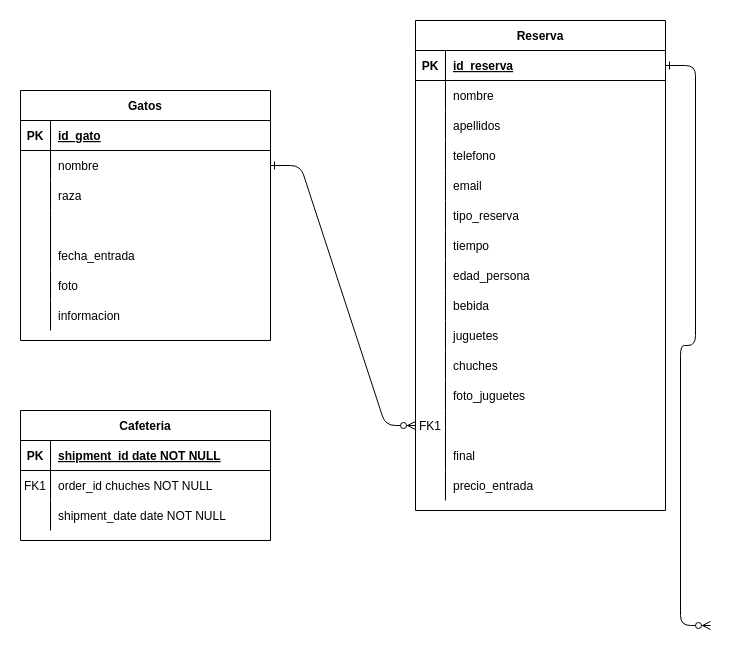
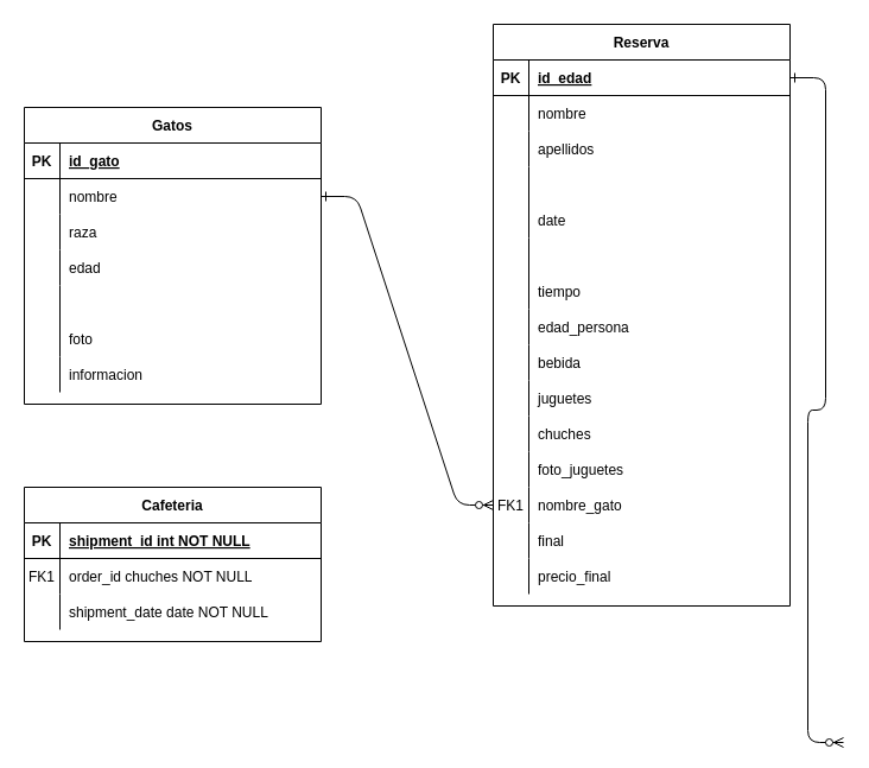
- <mxCell id="7" value="id_reserva" style="shape=partialRectangle;overflow=hidden;connectable=0;fillColor=none;top=0;left=0;bottom=0;right=0;align=left;spacingLeft=6;fontStyle=5;" parent="5" vertex="1"><mxGeometry x="30" width="220" height="30" as="geometry" /></mxCell>
+ <mxCell id="7" value="id_edad" style="shape=partialRectangle;overflow=hidden;connectable=0;fillColor=none;top=0;left=0;bottom=0;right=0;align=left;spacingLeft=6;fontStyle=5;" parent="5" vertex="1"><mxGeometry x="30" width="220" height="30" as="geometry" /></mxCell>
- <mxCell id="16" value="telefono" style="shape=partialRectangle;overflow=hidden;connectable=0;fillColor=none;top=0;left=0;bottom=0;right=0;align=left;spacingLeft=6;" parent="14" vertex="1"><mxGeometry x="30" width="220" height="30" as="geometry" /></mxCell>
- <mxCell id="19" value="email" style="shape=partialRectangle;overflow=hidden;connectable=0;fillColor=none;top=0;left=0;bottom=0;right=0;align=left;spacingLeft=6;" parent="17" vertex="1"><mxGeometry x="30" width="220" height="30" as="geometry" /></mxCell>
+ <mxCell id="19" value="date" style="shape=partialRectangle;overflow=hidden;connectable=0;fillColor=none;top=0;left=0;bottom=0;right=0;align=left;spacingLeft=6;" parent="17" vertex="1"><mxGeometry x="30" width="220" height="30" as="geometry" /></mxCell>
- <mxCell id="22" value="tipo_reserva" style="shape=partialRectangle;overflow=hidden;connectable=0;fillColor=none;top=0;left=0;bottom=0;right=0;align=left;spacingLeft=6;" parent="20" vertex="1"><mxGeometry x="30" width="220" height="30" as="geometry" /></mxCell>
+ <mxCell id="62" value="edad" style="shape=partialRectangle;overflow=hidden;connectable=0;fillColor=none;top=0;left=0;bottom=0;right=0;align=left;spacingLeft=6;" parent="60" vertex="1"><mxGeometry x="30" width="220" height="30" as="geometry" /></mxCell>
- <mxCell id="65" value="fecha_entrada" style="shape=partialRectangle;overflow=hidden;connectable=0;fillColor=none;top=0;left=0;bottom=0;right=0;align=left;spacingLeft=6;" parent="63" vertex="1"><mxGeometry x="30" width="220" height="30" as="geometry" /></mxCell>
+ <mxCell id="43" value="nombre_gato" style="shape=partialRectangle;overflow=hidden;connectable=0;fillColor=none;top=0;left=0;bottom=0;right=0;align=left;spacingLeft=6;" parent="41" vertex="1"><mxGeometry x="30" width="220" height="30" as="geometry" /></mxCell>
- <mxCell id="75" value="shipment_id date NOT NULL " style="shape=partialRectangle;overflow=hidden;connectable=0;fillColor=none;top=0;left=0;bottom=0;right=0;align=left;spacingLeft=6;fontStyle=5;" vertex="1" parent="73"><mxGeometry x="30" width="220" height="30" as="geometry" /></mxCell>
+ <mxCell id="75" value="shipment_id int NOT NULL " style="shape=partialRectangle;overflow=hidden;connectable=0;fillColor=none;top=0;left=0;bottom=0;right=0;align=left;spacingLeft=6;fontStyle=5;" vertex="1" parent="73"><mxGeometry x="30" width="220" height="30" as="geometry" /></mxCell>
- <mxCell id="49" value="precio_entrada" style="shape=partialRectangle;overflow=hidden;connectable=0;fillColor=none;top=0;left=0;bottom=0;right=0;align=left;spacingLeft=6;" parent="47" vertex="1"><mxGeometry x="30" width="220" height="30" as="geometry" /></mxCell>
+ <mxCell id="49" value="precio_final" style="shape=partialRectangle;overflow=hidden;connectable=0;fillColor=none;top=0;left=0;bottom=0;right=0;align=left;spacingLeft=6;" parent="47" vertex="1"><mxGeometry x="30" width="220" height="30" as="geometry" /></mxCell>
